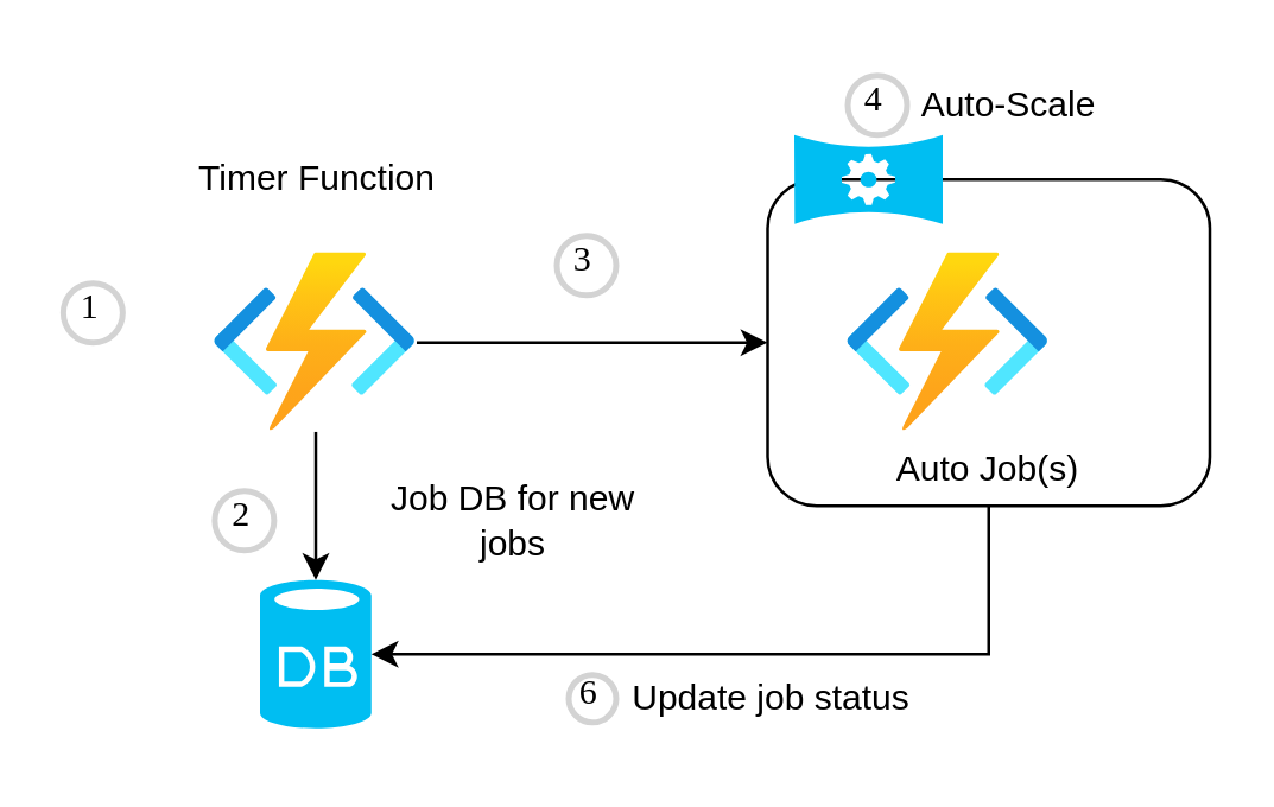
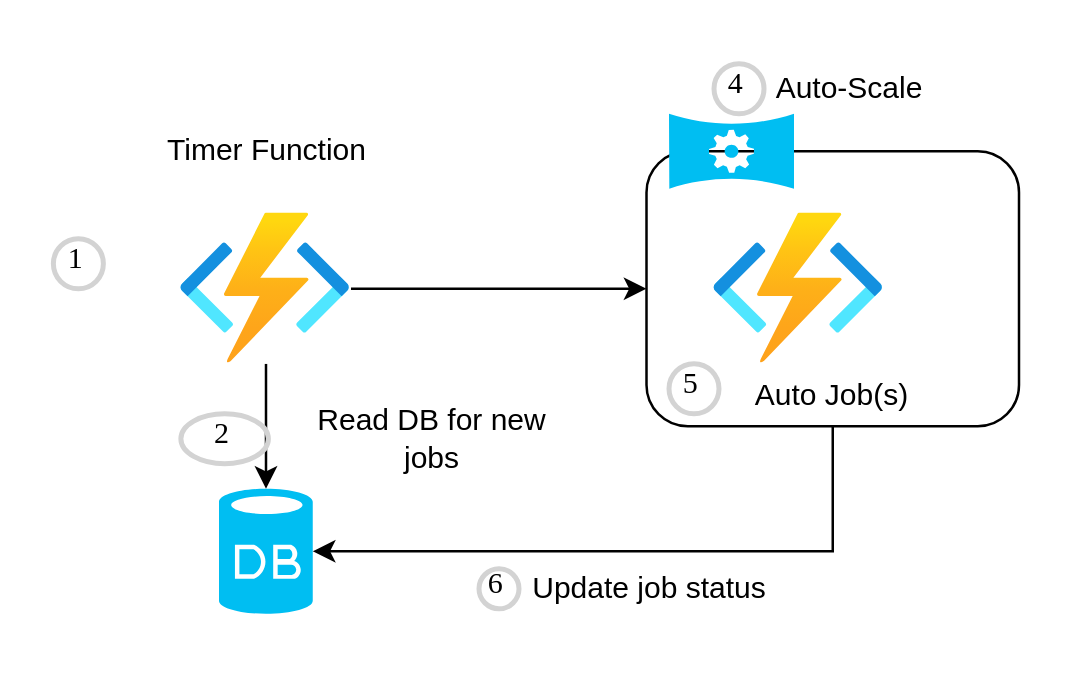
- <mxCell id="12" value="3" style="ellipse;whiteSpace=wrap;html=1;aspect=fixed;strokeWidth=2;fontFamily=Tahoma;spacingBottom=4;spacingRight=2;strokeColor=#d3d3d3;fillColor=none;" parent="1" vertex="1"><mxGeometry x="187" y="79" width="20" height="20" as="geometry" /></mxCell>
+ <mxCell id="18" value="5" style="ellipse;whiteSpace=wrap;html=1;aspect=fixed;strokeWidth=2;fontFamily=Tahoma;spacingBottom=4;spacingRight=2;strokeColor=#d3d3d3;fillColor=none;" vertex="1" parent="1"><mxGeometry x="267" y="145" width="20" height="20" as="geometry" /></mxCell>
- <mxCell id="9" value="2" style="ellipse;whiteSpace=wrap;html=1;aspect=fixed;strokeWidth=2;fontFamily=Tahoma;spacingBottom=4;spacingRight=2;strokeColor=#d3d3d3;fillColor=none;" parent="1" vertex="1"><mxGeometry x="71.75" y="165" width="20" height="20" as="geometry" /></mxCell>
+ <mxCell id="9" value="2" style="ellipse;whiteSpace=wrap;html=1;aspect=fixed;strokeWidth=2;fontFamily=Tahoma;spacingBottom=4;spacingRight=2;strokeColor=#d3d3d3;fillColor=none;" parent="1" vertex="1"><mxGeometry x="71.75" y="165" width="35" height="20" as="geometry" /></mxCell>
- <mxCell id="10" value="Job DB for new &lt;br&gt;jobs" style="text;html=1;align=center;verticalAlign=middle;resizable=0;points=[];autosize=1;strokeColor=none;fillColor=none;" parent="1" vertex="1"><mxGeometry x="117" y="155" width="110" height="40" as="geometry" /></mxCell>
+ <mxCell id="10" value="Read DB for new &lt;br&gt;jobs" style="text;html=1;align=center;verticalAlign=middle;resizable=0;points=[];autosize=1;strokeColor=none;fillColor=none;" parent="1" vertex="1"><mxGeometry x="117" y="155" width="110" height="40" as="geometry" /></mxCell>
